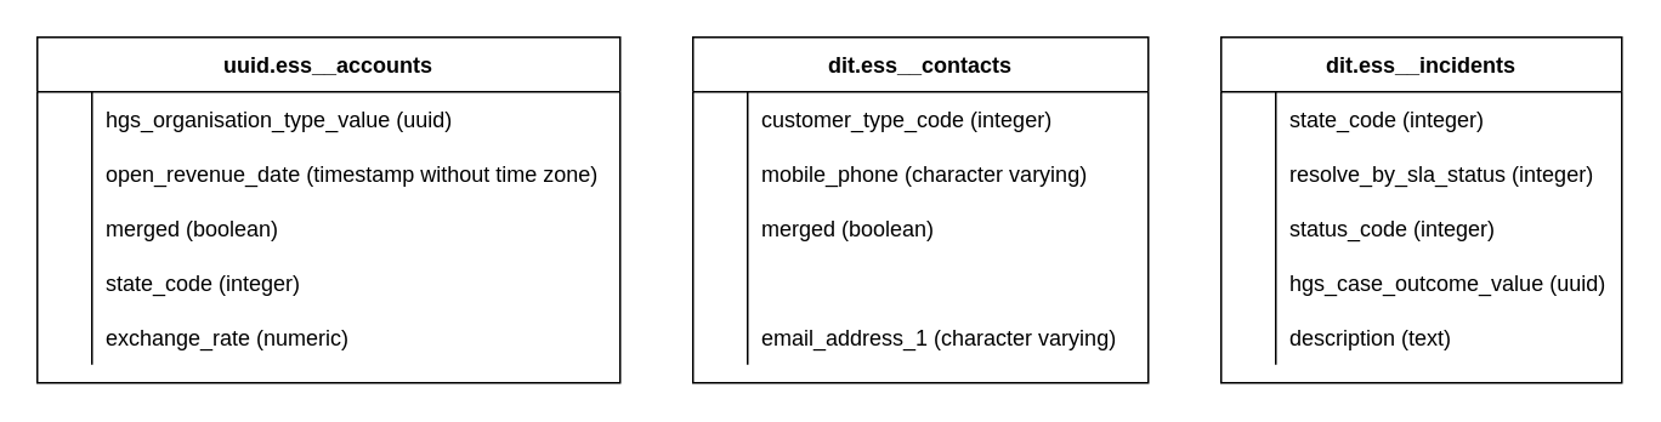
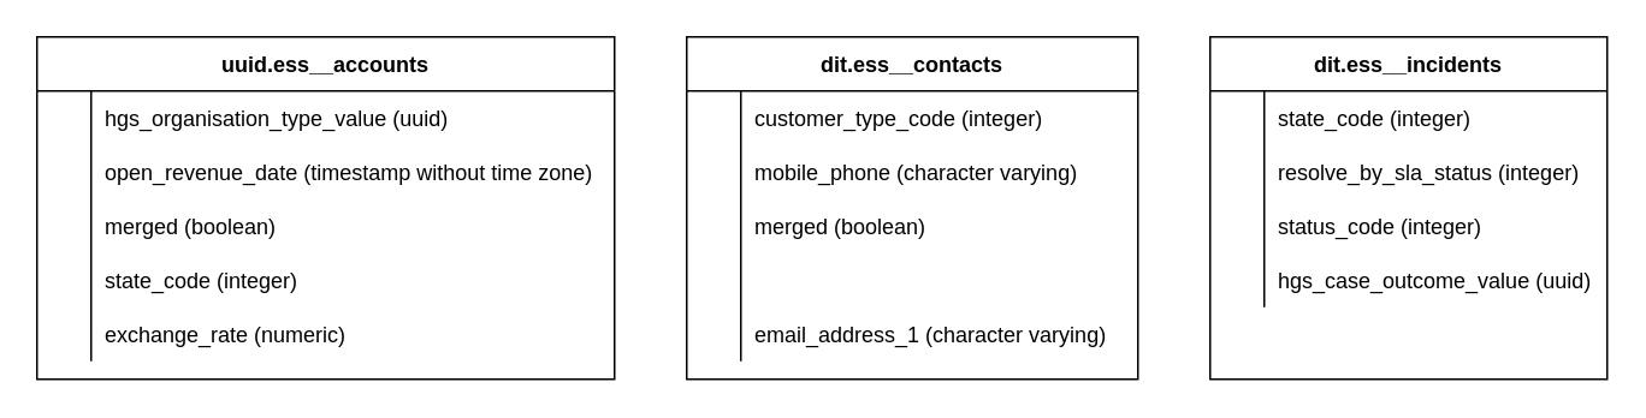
- <mxCell id="48" value="description (text)" style="shape=partialRectangle;overflow=hidden;connectable=0;fillColor=none;top=0;left=0;bottom=0;right=0;align=left;spacingLeft=6;" vertex="1" parent="46"><mxGeometry x="30" width="190" height="30" as="geometry"><mxRectangle width="190" height="30" as="alternateBounds" /></mxGeometry></mxCell>
